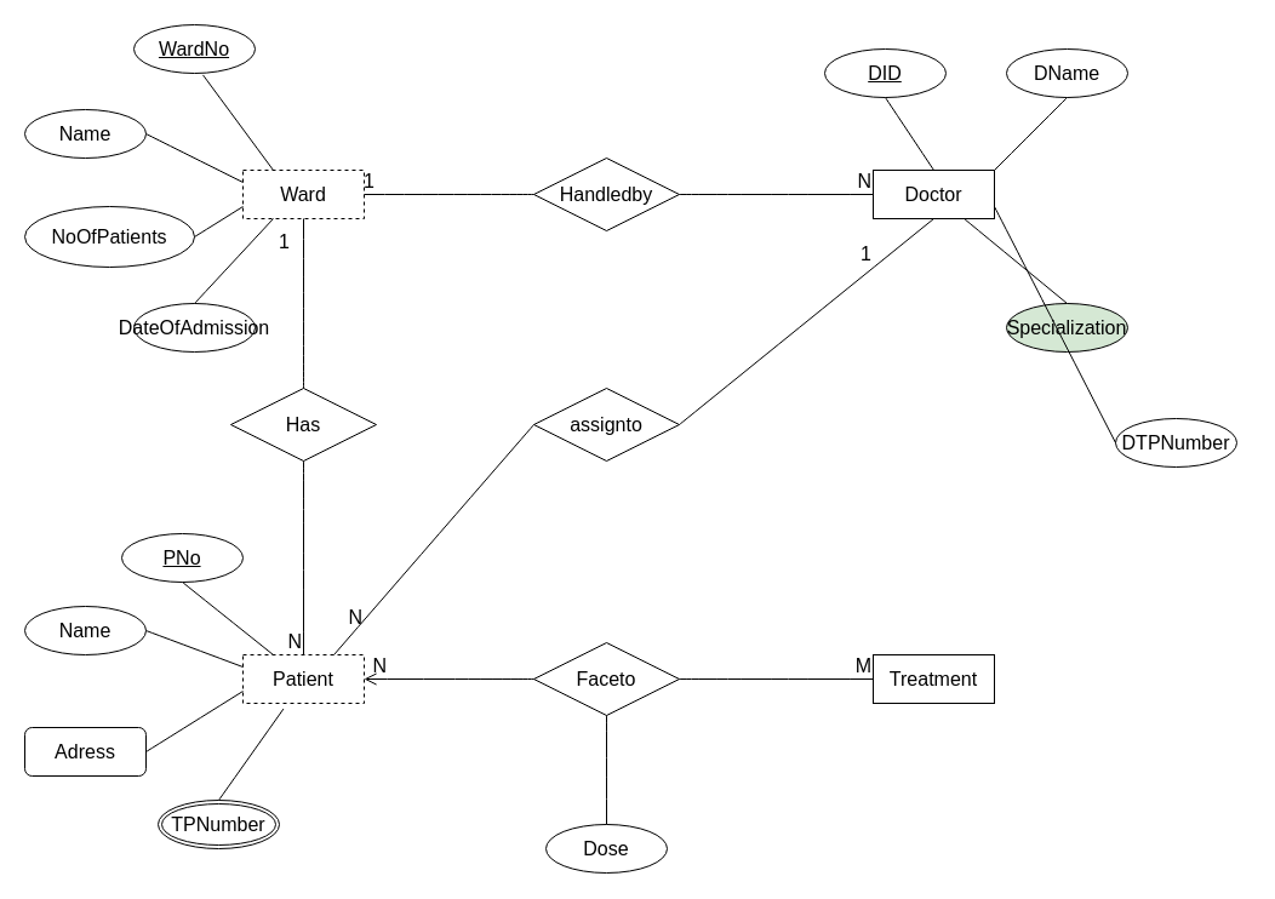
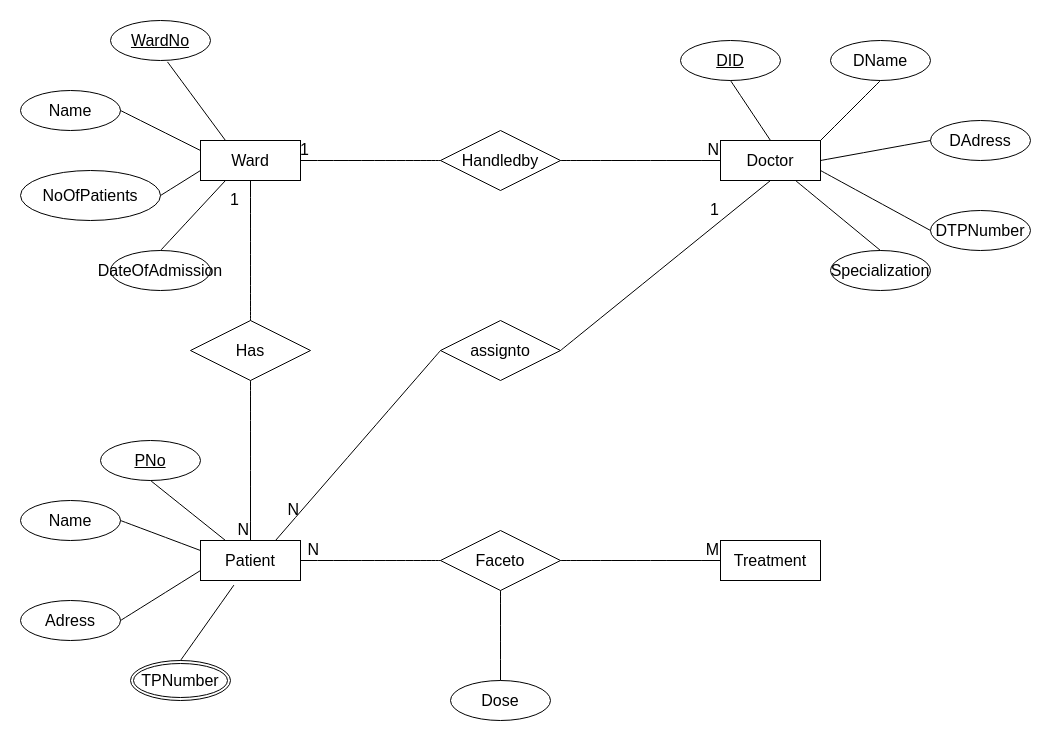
+ <mxCell id="33" value="DAdress" style="ellipse;whiteSpace=wrap;html=1;align=center;fontSize=16;" parent="1" vertex="1"><mxGeometry x="930" y="120" width="100" height="40" as="geometry" /></mxCell>
+ <mxCell id="38" value="" style="endArrow=none;html=1;rounded=0;fontSize=12;startSize=8;endSize=8;curved=1;entryX=0;entryY=0.5;entryDx=0;entryDy=0;exitX=1;exitY=0.5;exitDx=0;exitDy=0;" parent="1" source="28" target="33" edge="1"><mxGeometry relative="1" as="geometry"><mxPoint x="820" y="160" as="sourcePoint" /><mxPoint x="920" y="150" as="targetPoint" /></mxGeometry></mxCell>
- <mxCell id="2" value="Ward" style="whiteSpace=wrap;html=1;align=center;fontSize=16;dashed=1;" parent="1" vertex="1"><mxGeometry x="200" y="140" width="100" height="40" as="geometry" /></mxCell>
+ <mxCell id="2" value="Ward" style="whiteSpace=wrap;html=1;align=center;fontSize=16;" parent="1" vertex="1"><mxGeometry x="200" y="140" width="100" height="40" as="geometry" /></mxCell>
- <mxCell id="35" value="Specialization" style="ellipse;whiteSpace=wrap;html=1;align=center;fontSize=16;fillColor=#d5e8d4;" parent="1" vertex="1"><mxGeometry x="830" y="250" width="100" height="40" as="geometry" /></mxCell>
+ <mxCell id="35" value="Specialization" style="ellipse;whiteSpace=wrap;html=1;align=center;fontSize=16;" parent="1" vertex="1"><mxGeometry x="830" y="250" width="100" height="40" as="geometry" /></mxCell>
- <mxCell id="34" value="DTPNumber" style="ellipse;whiteSpace=wrap;html=1;align=center;fontSize=16;" parent="1" vertex="1"><mxGeometry x="920" y="345" width="100" height="40" as="geometry" /></mxCell>
+ <mxCell id="34" value="DTPNumber" style="ellipse;whiteSpace=wrap;html=1;align=center;fontSize=16;" parent="1" vertex="1"><mxGeometry x="930" y="210" width="100" height="40" as="geometry" /></mxCell>
- <mxCell id="14" value="Patient" style="whiteSpace=wrap;html=1;align=center;fontSize=16;dashed=1;" parent="1" vertex="1"><mxGeometry x="200" y="540" width="100" height="40" as="geometry" /></mxCell>
+ <mxCell id="14" value="Patient" style="whiteSpace=wrap;html=1;align=center;fontSize=16;" parent="1" vertex="1"><mxGeometry x="200" y="540" width="100" height="40" as="geometry" /></mxCell>
- <mxCell id="43" value="" style="endArrow=open;html=1;rounded=0;fontSize=12;startSize=8;endSize=8;curved=1;entryX=1;entryY=0.5;entryDx=0;entryDy=0;exitX=0;exitY=0.5;exitDx=0;exitDy=0;" parent="1" source="42" target="14" edge="1"><mxGeometry relative="1" as="geometry"><mxPoint x="310" y="470" as="sourcePoint" /><mxPoint x="470" y="470" as="targetPoint" /></mxGeometry></mxCell>
+ <mxCell id="43" value="" style="endArrow=none;html=1;rounded=0;fontSize=12;startSize=8;endSize=8;curved=1;entryX=1;entryY=0.5;entryDx=0;entryDy=0;exitX=0;exitY=0.5;exitDx=0;exitDy=0;" parent="1" source="42" target="14" edge="1"><mxGeometry relative="1" as="geometry"><mxPoint x="310" y="470" as="sourcePoint" /><mxPoint x="470" y="470" as="targetPoint" /></mxGeometry></mxCell>
- <mxCell id="19" value="Adress" style="whiteSpace=wrap;html=1;align=center;fontSize=16;rounded=1;" parent="1" vertex="1"><mxGeometry x="20" y="600" width="100" height="40" as="geometry" /></mxCell>
+ <mxCell id="19" value="Adress" style="ellipse;whiteSpace=wrap;html=1;align=center;fontSize=16;" parent="1" vertex="1"><mxGeometry x="20" y="600" width="100" height="40" as="geometry" /></mxCell>
